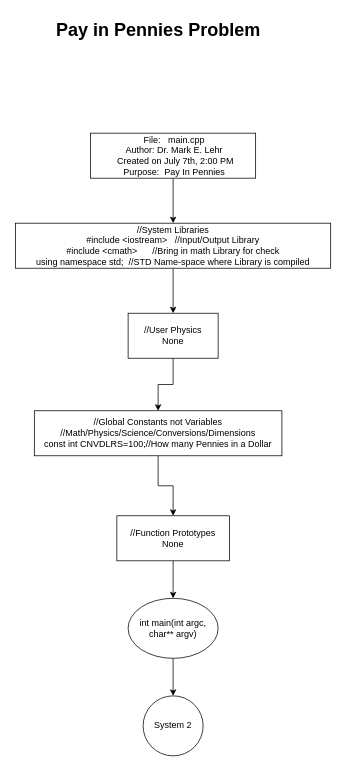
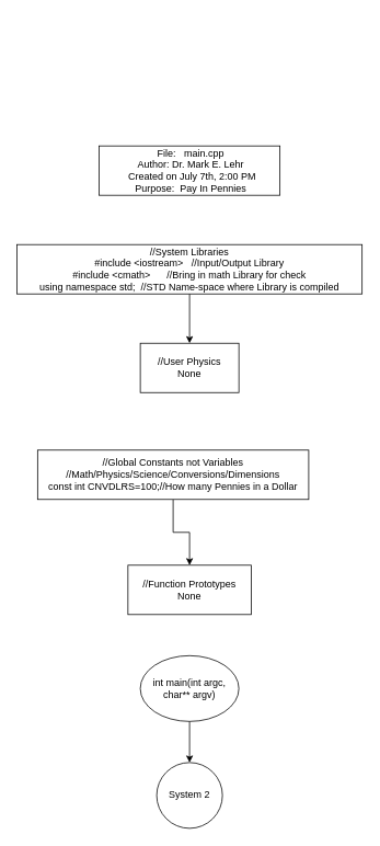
- <mxCell id="2" value="&lt;font style=&quot;font-size: 24px;&quot;&gt;&lt;b&gt;Pay in Pennies Problem&lt;/b&gt;&lt;/font&gt;" style="text;html=1;align=center;verticalAlign=middle;resizable=0;points=[];autosize=1;strokeColor=none;fillColor=none;" vertex="1" parent="1"><mxGeometry x="60" y="20" width="300" height="40" as="geometry" /></mxCell>
- <mxCell id="3" style="edgeStyle=orthogonalEdgeStyle;rounded=0;orthogonalLoop=1;jettySize=auto;html=1;exitX=0.5;exitY=1;exitDx=0;exitDy=0;entryX=0.5;entryY=0;entryDx=0;entryDy=0;" edge="1" parent="1" source="4" target="6"><mxGeometry relative="1" as="geometry" /></mxCell>
- <mxCell id="7" style="edgeStyle=orthogonalEdgeStyle;rounded=0;orthogonalLoop=1;jettySize=auto;html=1;exitX=0.5;exitY=1;exitDx=0;exitDy=0;entryX=0.5;entryY=0;entryDx=0;entryDy=0;" edge="1" parent="1" source="8" target="10"><mxGeometry relative="1" as="geometry" /></mxCell>
- <mxCell id="11" style="edgeStyle=orthogonalEdgeStyle;rounded=0;orthogonalLoop=1;jettySize=auto;html=1;exitX=0.5;exitY=1;exitDx=0;exitDy=0;entryX=0.5;entryY=0;entryDx=0;entryDy=0;" edge="1" parent="1" source="12" target="14"><mxGeometry relative="1" as="geometry" /></mxCell>
